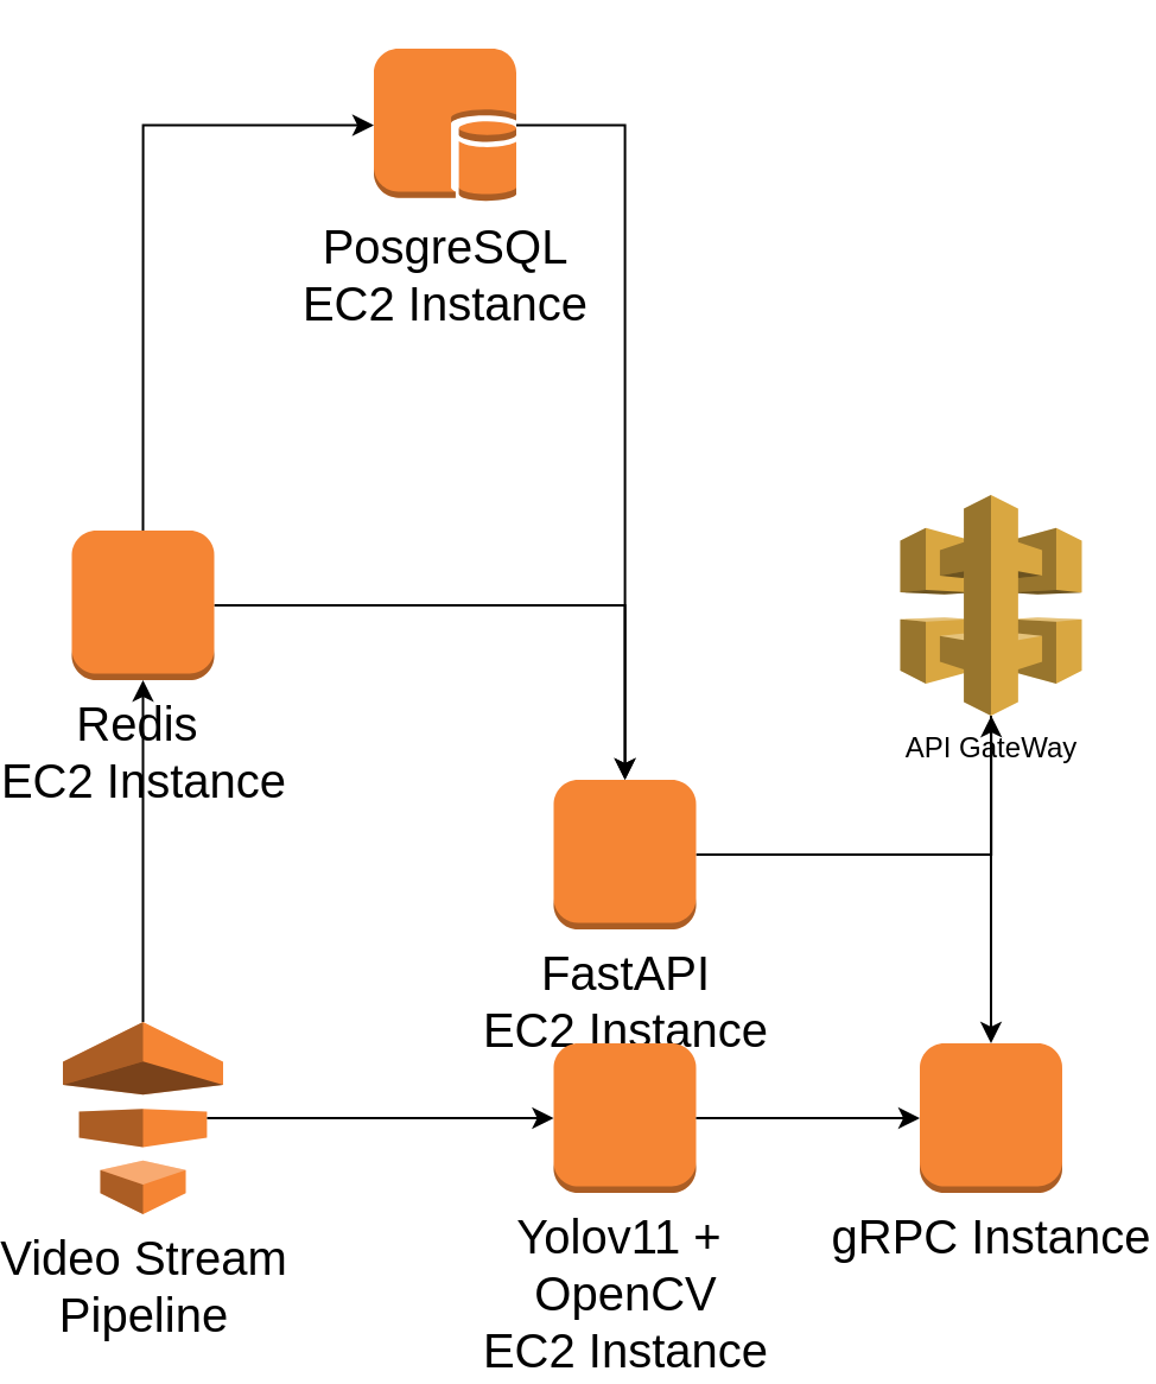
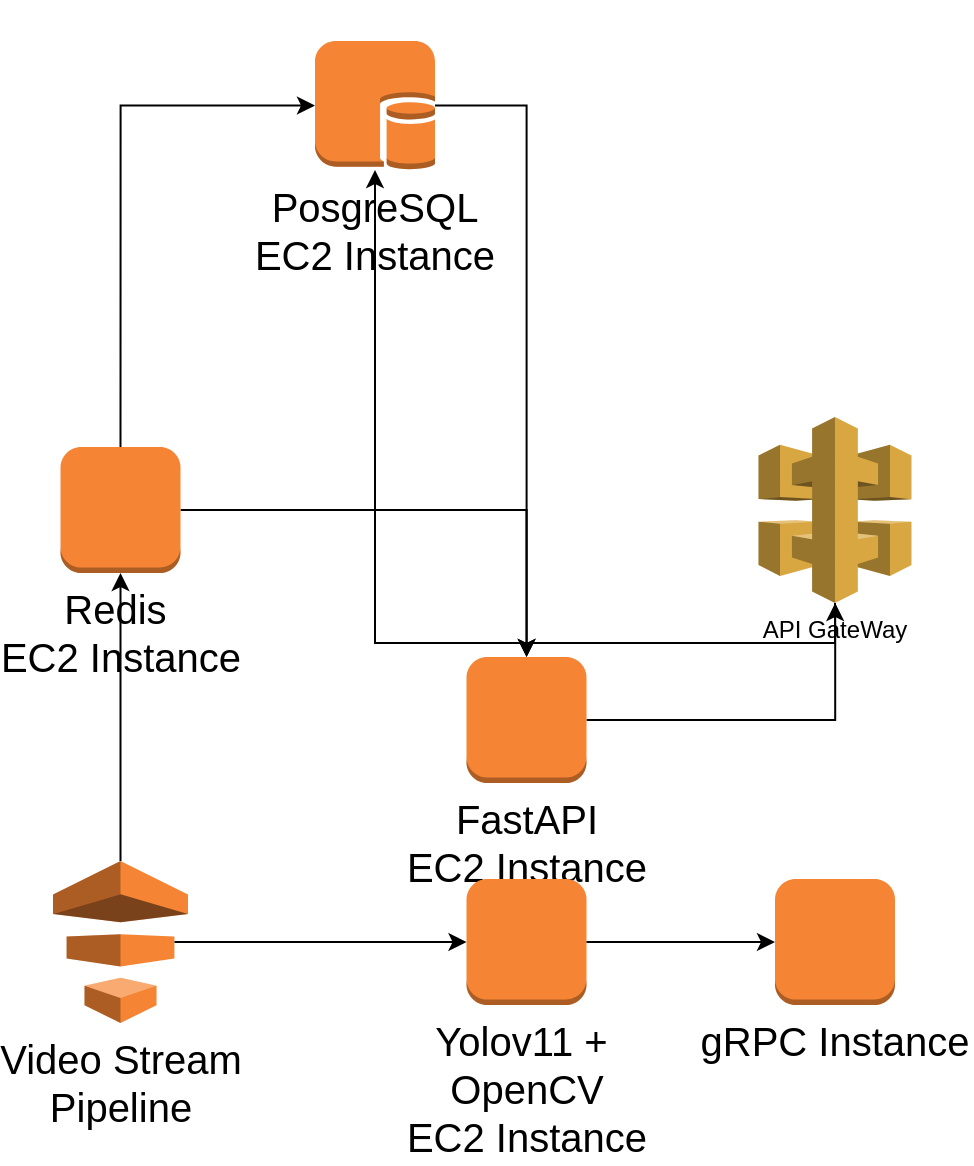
- <mxCell id="2" style="edgeStyle=orthogonalEdgeStyle;rounded=0;orthogonalLoop=1;jettySize=auto;html=1;exitX=0.5;exitY=1;exitDx=0;exitDy=0;exitPerimeter=0;" parent="1" source="3" target="12" edge="1"><mxGeometry relative="1" as="geometry" /></mxCell>
+ <mxCell id="2" style="edgeStyle=orthogonalEdgeStyle;rounded=0;orthogonalLoop=1;jettySize=auto;html=1;exitX=0.5;exitY=1;exitDx=0;exitDy=0;exitPerimeter=0;" parent="1" source="3" target="7" edge="1"><mxGeometry relative="1" as="geometry" /></mxCell>
